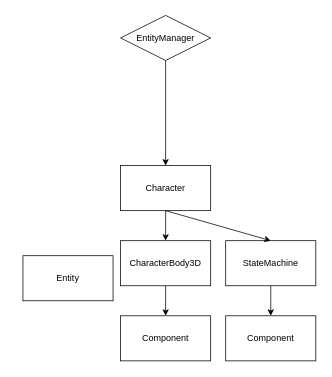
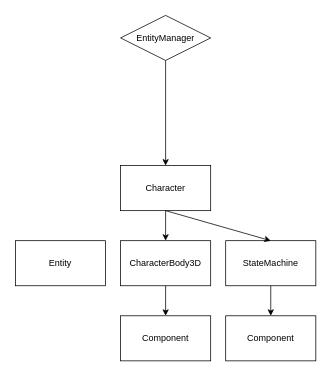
- <mxCell id="3" value="Entity" style="rounded=0;whiteSpace=wrap;html=1;" vertex="1" parent="1"><mxGeometry x="30" y="340" width="120" height="60" as="geometry" /></mxCell>
+ <mxCell id="3" value="Entity" style="rounded=0;whiteSpace=wrap;html=1;" vertex="1" parent="1"><mxGeometry x="20" y="320" width="120" height="60" as="geometry" /></mxCell>
